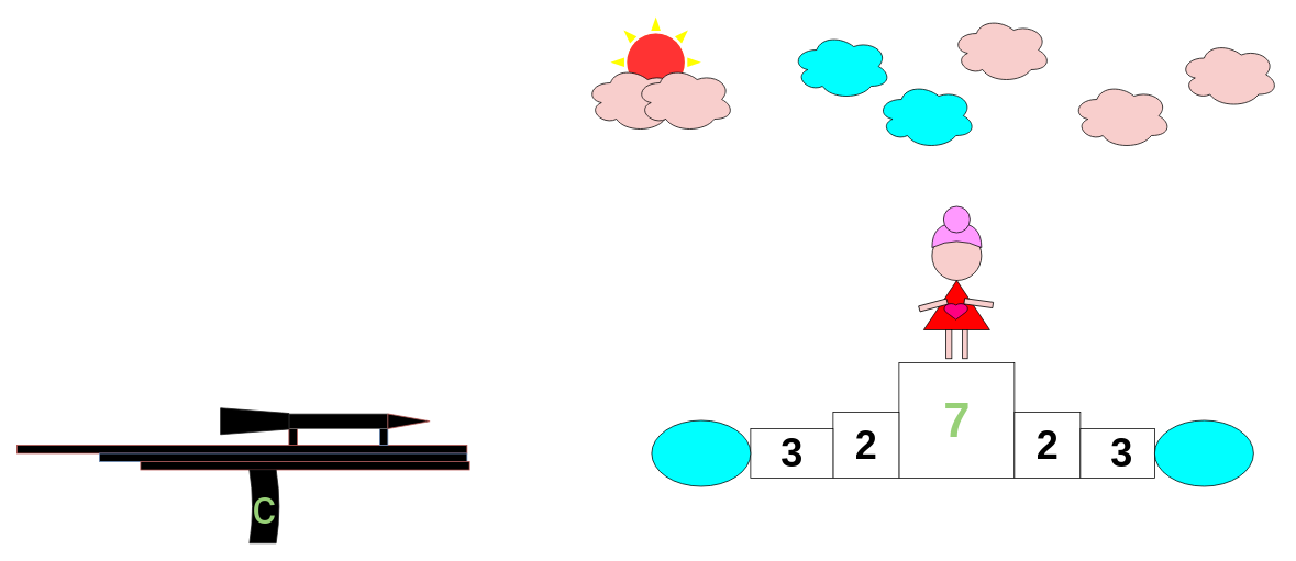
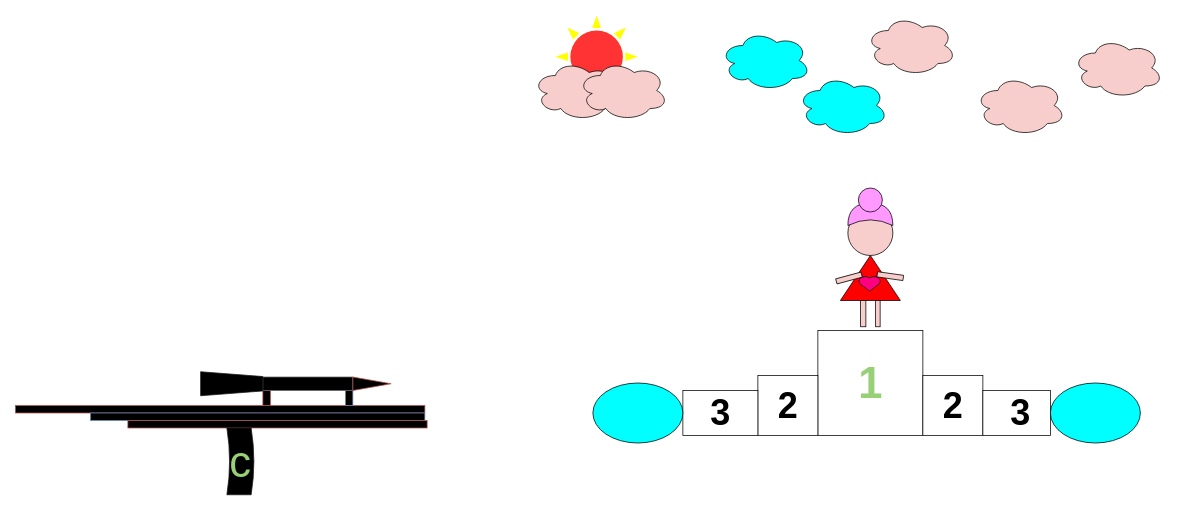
- <mxCell id="17" value="7" style="text;html=1;align=center;verticalAlign=middle;resizable=0;points=[];autosize=1;strokeWidth=3;fontStyle=1;fontSize=58;fontColor=#97D077;" vertex="1" parent="1"><mxGeometry x="1135" y="470" width="50" height="80" as="geometry" /></mxCell>
+ <mxCell id="17" value="1" style="text;html=1;align=center;verticalAlign=middle;resizable=0;points=[];autosize=1;strokeWidth=3;fontStyle=1;fontSize=58;fontColor=#97D077;" vertex="1" parent="1"><mxGeometry x="1135" y="470" width="50" height="80" as="geometry" /></mxCell>
